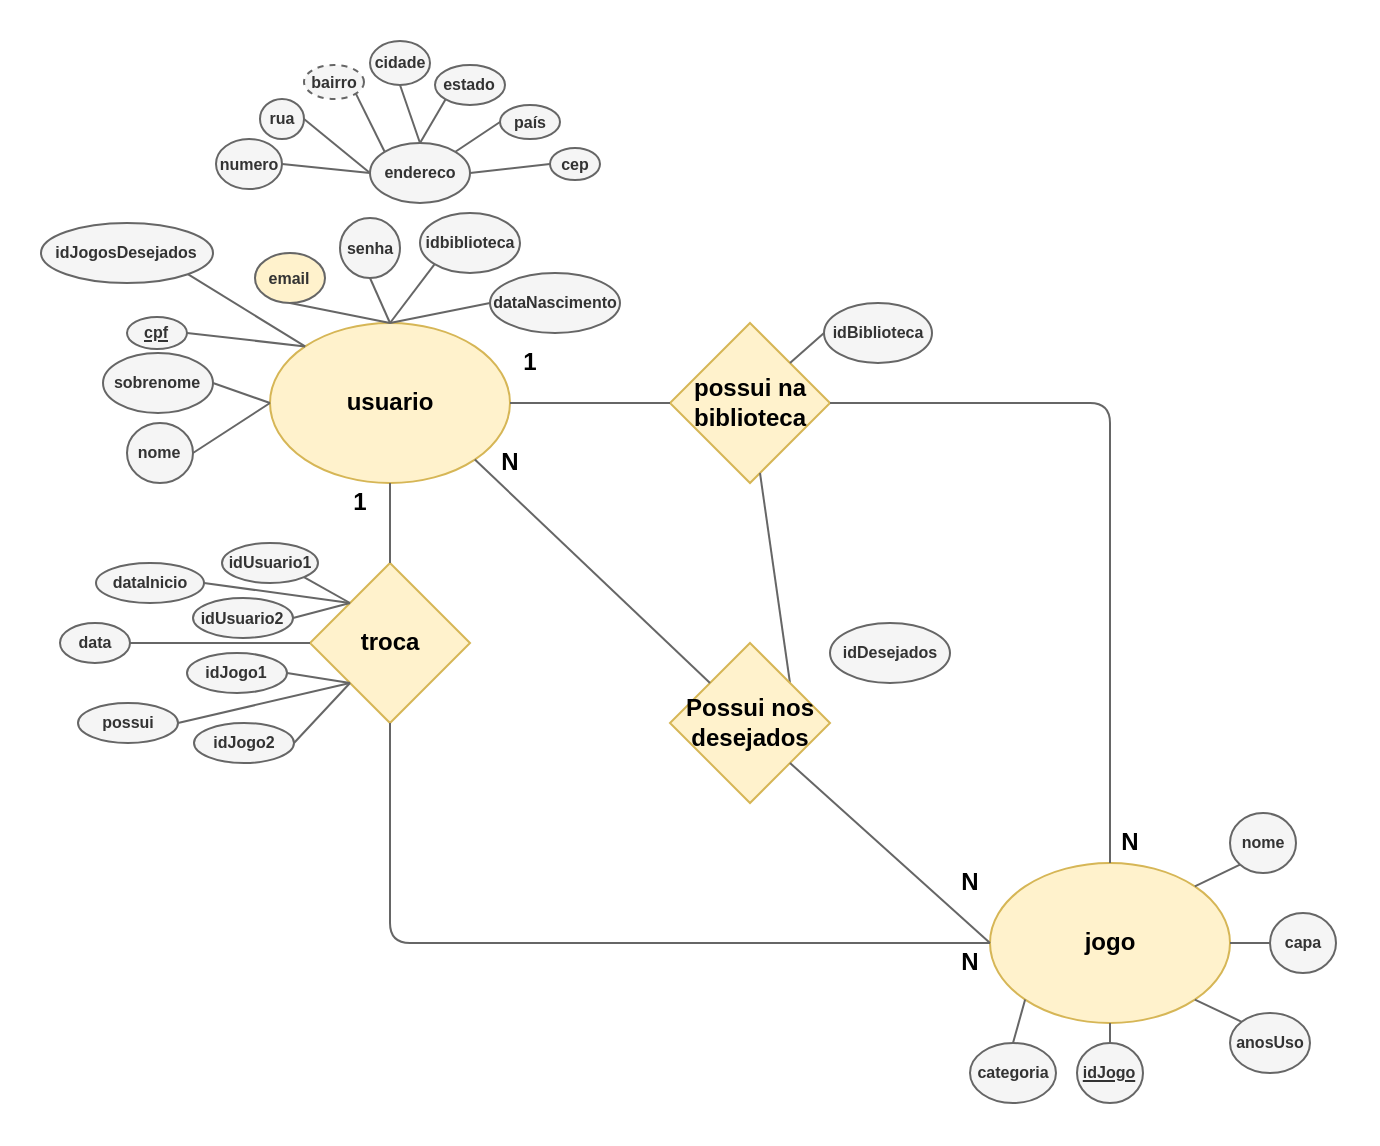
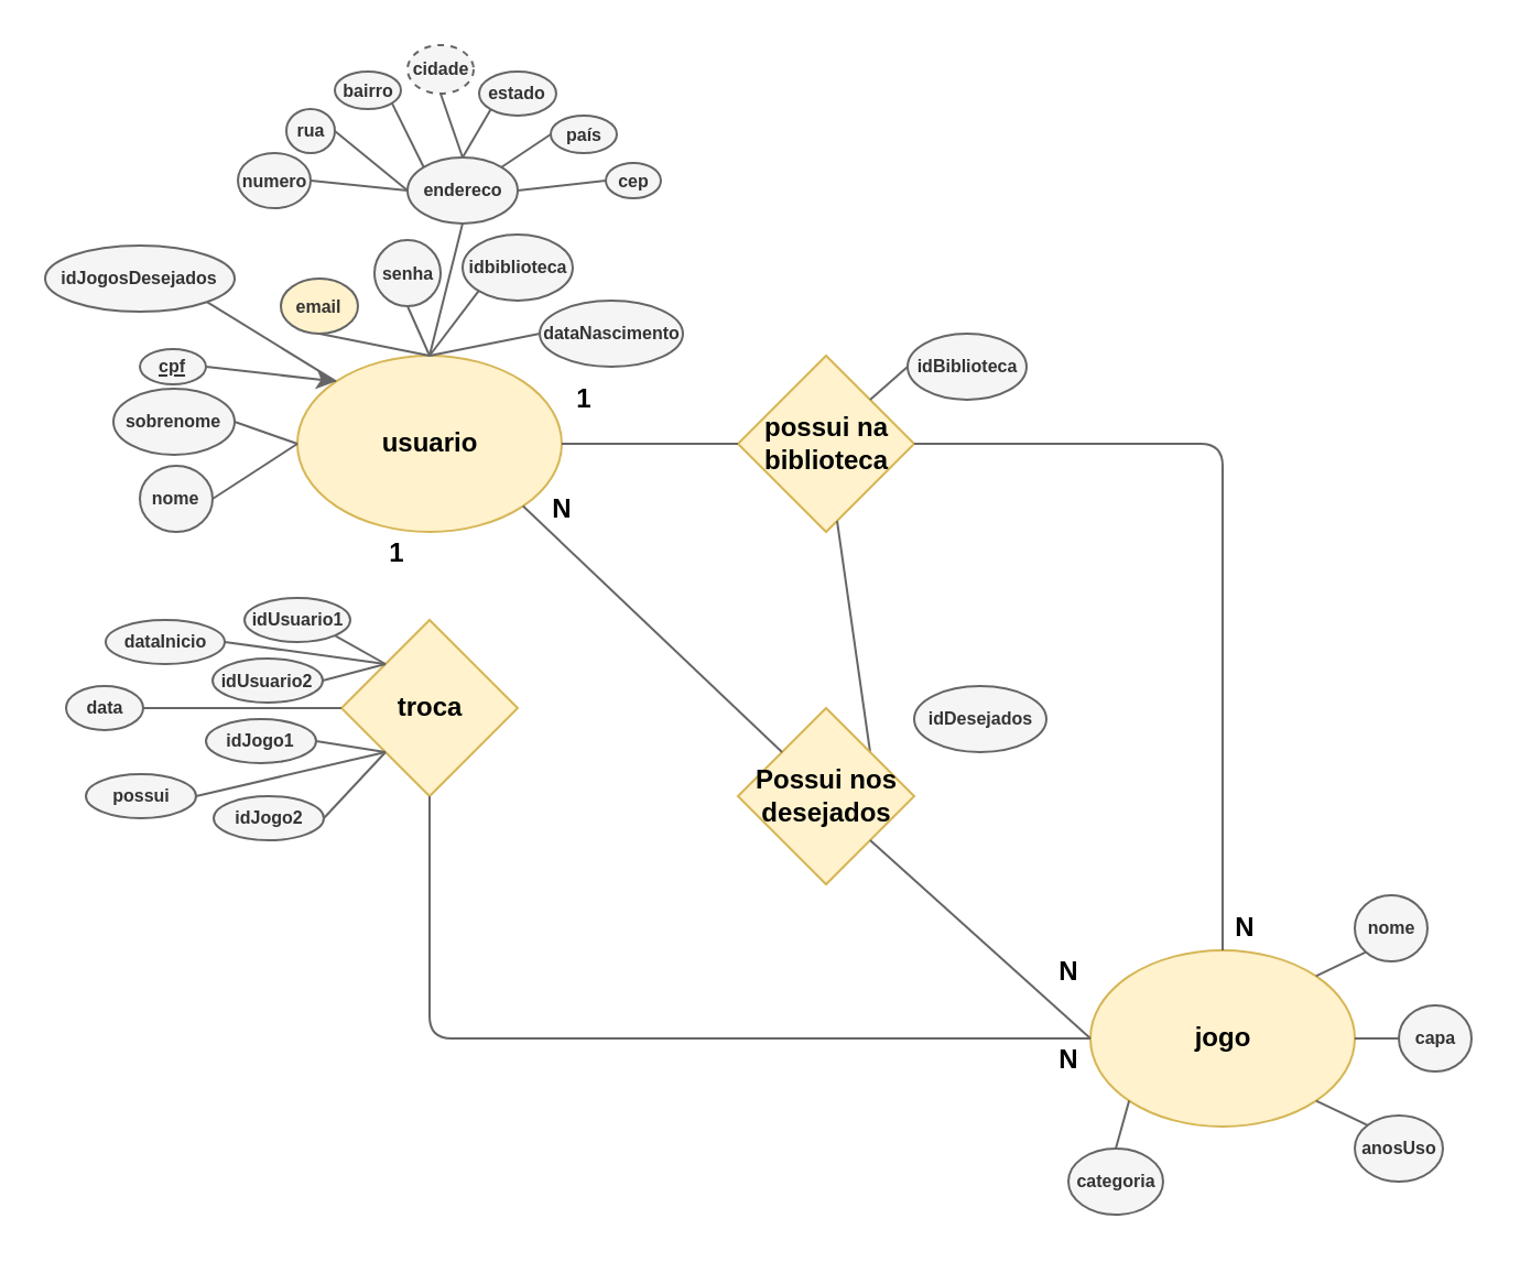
- <mxCell id="39" value="cidade" style="ellipse;whiteSpace=wrap;html=1;strokeWidth=1;fontFamily=Helvetica;fontSize=8;labelBackgroundColor=none;labelBorderColor=none;fillColor=#f5f5f5;strokeColor=#666666;fontColor=#333333;fontStyle=1" vertex="1" parent="1"><mxGeometry x="184.5" y="20" width="30" height="22" as="geometry" /></mxCell>
+ <mxCell id="39" value="cidade" style="ellipse;whiteSpace=wrap;html=1;strokeWidth=1;fontFamily=Helvetica;fontSize=8;labelBackgroundColor=none;labelBorderColor=none;fillColor=#f5f5f5;strokeColor=#666666;fontColor=#333333;fontStyle=1;dashed=1;" vertex="1" parent="1"><mxGeometry x="184.5" y="20" width="30" height="22" as="geometry" /></mxCell>
- <mxCell id="38" value="bairro" style="ellipse;whiteSpace=wrap;html=1;strokeWidth=1;fontFamily=Helvetica;fontSize=8;labelBackgroundColor=none;labelBorderColor=none;fillColor=#f5f5f5;strokeColor=#666666;fontColor=#333333;fontStyle=1;dashed=1;" vertex="1" parent="1"><mxGeometry x="151.5" y="32" width="30" height="17" as="geometry" /></mxCell>
+ <mxCell id="38" value="bairro" style="ellipse;whiteSpace=wrap;html=1;strokeWidth=1;fontFamily=Helvetica;fontSize=8;labelBackgroundColor=none;labelBorderColor=none;fillColor=#f5f5f5;strokeColor=#666666;fontColor=#333333;fontStyle=1" vertex="1" parent="1"><mxGeometry x="151.5" y="32" width="30" height="17" as="geometry" /></mxCell>
+ <mxCell id="50" value="" style="endArrow=none;html=1;strokeWidth=1;fontFamily=Helvetica;fontSize=8;entryX=0.5;entryY=1;entryDx=0;entryDy=0;exitX=0.5;exitY=0;exitDx=0;exitDy=0;labelBackgroundColor=none;labelBorderColor=none;fillColor=#f5f5f5;strokeColor=#666666;fontStyle=1" edge="1" parent="1" source="2" target="42"><mxGeometry width="50" height="50" relative="1" as="geometry"><mxPoint x="-165.5" y="581" as="sourcePoint" /><mxPoint x="-115.5" y="531" as="targetPoint" /></mxGeometry></mxCell>
- <mxCell id="45" value="" style="endArrow=none;html=1;strokeWidth=1;fontFamily=Helvetica;fontSize=8;entryX=0;entryY=0;entryDx=0;entryDy=0;exitX=1;exitY=0.5;exitDx=0;exitDy=0;labelBackgroundColor=none;labelBorderColor=none;fillColor=#f5f5f5;strokeColor=#666666;fontStyle=1" edge="1" parent="1" source="29" target="2"><mxGeometry width="50" height="50" relative="1" as="geometry"><mxPoint x="-165.5" y="581" as="sourcePoint" /><mxPoint x="-115.5" y="531" as="targetPoint" /></mxGeometry></mxCell>
+ <mxCell id="45" value="" style="endArrow=classic;html=1;strokeWidth=1;fontFamily=Helvetica;fontSize=8;entryX=0;entryY=0;entryDx=0;entryDy=0;exitX=1;exitY=0.5;exitDx=0;exitDy=0;labelBackgroundColor=none;labelBorderColor=none;fillColor=#f5f5f5;strokeColor=#666666;fontStyle=1;" edge="1" parent="1" source="29" target="2"><mxGeometry width="50" height="50" relative="1" as="geometry"><mxPoint x="-165.5" y="581" as="sourcePoint" /><mxPoint x="-115.5" y="531" as="targetPoint" /></mxGeometry></mxCell>
- <mxCell id="8" value="" style="endArrow=none;html=1;entryX=0.5;entryY=1;entryDx=0;entryDy=0;exitX=0.5;exitY=0;exitDx=0;exitDy=0;strokeWidth=1;fontFamily=Helvetica;fontStyle=1;labelBackgroundColor=none;labelBorderColor=none;fillColor=#f5f5f5;strokeColor=#666666;" edge="1" parent="1" source="6" target="2"><mxGeometry width="50" height="50" relative="1" as="geometry"><mxPoint x="-25.5" y="451" as="sourcePoint" /><mxPoint x="24.5" y="401" as="targetPoint" /></mxGeometry></mxCell>
- <mxCell id="65" value="" style="endArrow=none;html=1;strokeWidth=1;fontFamily=Helvetica;fontSize=8;entryX=0.5;entryY=1;entryDx=0;entryDy=0;exitX=0.5;exitY=0;exitDx=0;exitDy=0;labelBackgroundColor=none;labelBorderColor=none;fillColor=#f5f5f5;strokeColor=#666666;fontStyle=1" edge="1" parent="1" source="62" target="5"><mxGeometry width="50" height="50" relative="1" as="geometry"><mxPoint x="224.5" y="631" as="sourcePoint" /><mxPoint x="274.5" y="581" as="targetPoint" /></mxGeometry></mxCell>
- <mxCell id="62" value="idJogo" style="ellipse;whiteSpace=wrap;html=1;strokeWidth=1;fontFamily=Helvetica;fontSize=8;labelBackgroundColor=none;labelBorderColor=none;fillColor=#f5f5f5;strokeColor=#666666;fontColor=#333333;fontStyle=5" vertex="1" parent="1"><mxGeometry x="538" y="521" width="33" height="30" as="geometry" /></mxCell>
